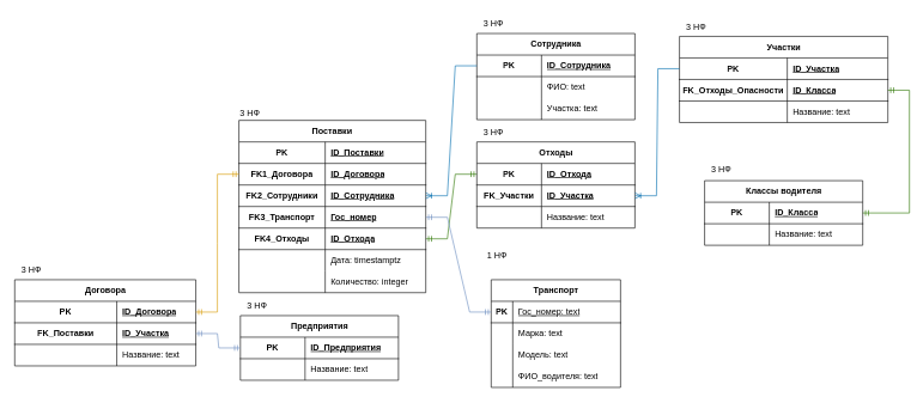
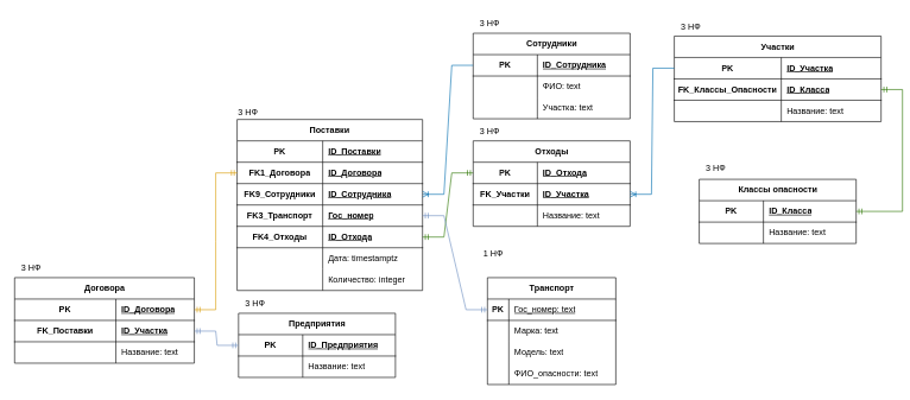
- <mxCell id="68" value="Сотрудника" style="shape=table;startSize=30;container=1;collapsible=1;childLayout=tableLayout;fixedRows=1;rowLines=0;fontStyle=1;align=center;resizeLast=1;html=1;" vertex="1" parent="1"><mxGeometry x="663" y="46" width="220" height="120" as="geometry" /></mxCell>
+ <mxCell id="68" value="Сотрудники" style="shape=table;startSize=30;container=1;collapsible=1;childLayout=tableLayout;fixedRows=1;rowLines=0;fontStyle=1;align=center;resizeLast=1;html=1;" vertex="1" parent="1"><mxGeometry x="663" y="46" width="220" height="120" as="geometry" /></mxCell>
- <mxCell id="52" value="FK_Отходы_Опасности" style="shape=partialRectangle;connectable=0;fillColor=none;top=0;left=0;bottom=0;right=0;fontStyle=1;overflow=hidden;whiteSpace=wrap;html=1;" vertex="1" parent="51"><mxGeometry width="150" height="30" as="geometry"><mxRectangle width="150" height="30" as="alternateBounds" /></mxGeometry></mxCell>
+ <mxCell id="52" value="FK_Классы_Опасности" style="shape=partialRectangle;connectable=0;fillColor=none;top=0;left=0;bottom=0;right=0;fontStyle=1;overflow=hidden;whiteSpace=wrap;html=1;" vertex="1" parent="51"><mxGeometry width="150" height="30" as="geometry"><mxRectangle width="150" height="30" as="alternateBounds" /></mxGeometry></mxCell>
- <mxCell id="57" value="Классы водителя" style="shape=table;startSize=30;container=1;collapsible=1;childLayout=tableLayout;fixedRows=1;rowLines=0;fontStyle=1;align=center;resizeLast=1;html=1;" vertex="1" parent="1"><mxGeometry x="980" y="251" width="220" height="90" as="geometry" /></mxCell>
+ <mxCell id="57" value="Классы опасности" style="shape=table;startSize=30;container=1;collapsible=1;childLayout=tableLayout;fixedRows=1;rowLines=0;fontStyle=1;align=center;resizeLast=1;html=1;" vertex="1" parent="1"><mxGeometry x="980" y="251" width="220" height="90" as="geometry" /></mxCell>
- <mxCell id="23" value="FK2_Сотрудники" style="shape=partialRectangle;connectable=0;fillColor=none;top=0;left=0;bottom=0;right=0;fontStyle=1;overflow=hidden;html=1;whiteSpace=wrap;" vertex="1" parent="22"><mxGeometry width="120" height="30" as="geometry"><mxRectangle width="120" height="30" as="alternateBounds" /></mxGeometry></mxCell>
+ <mxCell id="23" value="FK9_Сотрудники" style="shape=partialRectangle;connectable=0;fillColor=none;top=0;left=0;bottom=0;right=0;fontStyle=1;overflow=hidden;html=1;whiteSpace=wrap;" vertex="1" parent="22"><mxGeometry width="120" height="30" as="geometry"><mxRectangle width="120" height="30" as="alternateBounds" /></mxGeometry></mxCell>
- <mxCell id="14" value="ФИО_водителя: text" style="shape=partialRectangle;connectable=0;fillColor=none;top=0;left=0;bottom=0;right=0;align=left;spacingLeft=6;overflow=hidden;whiteSpace=wrap;html=1;" vertex="1" parent="12"><mxGeometry x="30" width="150" height="30" as="geometry"><mxRectangle width="150" height="30" as="alternateBounds" /></mxGeometry></mxCell>
+ <mxCell id="14" value="ФИО_опасности: text" style="shape=partialRectangle;connectable=0;fillColor=none;top=0;left=0;bottom=0;right=0;align=left;spacingLeft=6;overflow=hidden;whiteSpace=wrap;html=1;" vertex="1" parent="12"><mxGeometry x="30" width="150" height="30" as="geometry"><mxRectangle width="150" height="30" as="alternateBounds" /></mxGeometry></mxCell>
